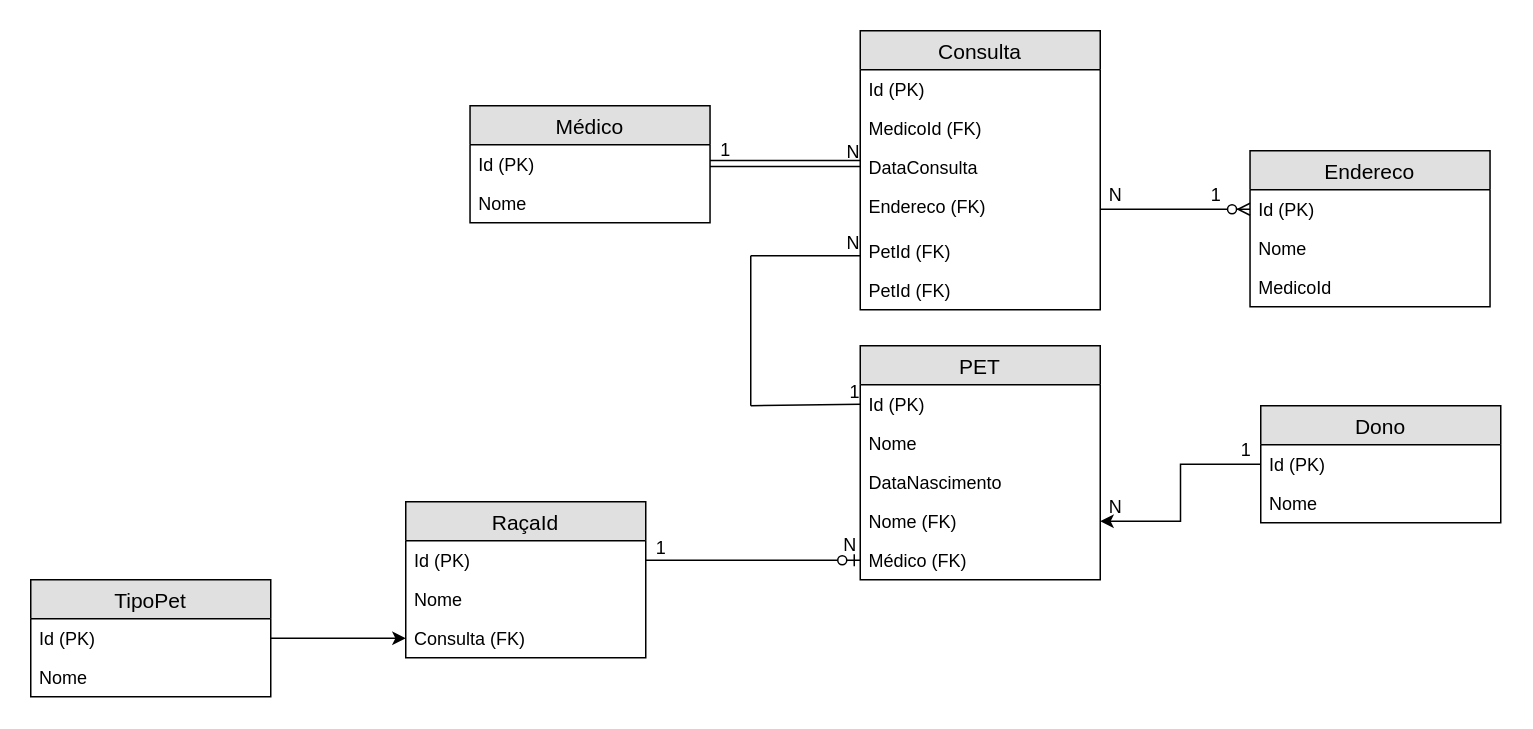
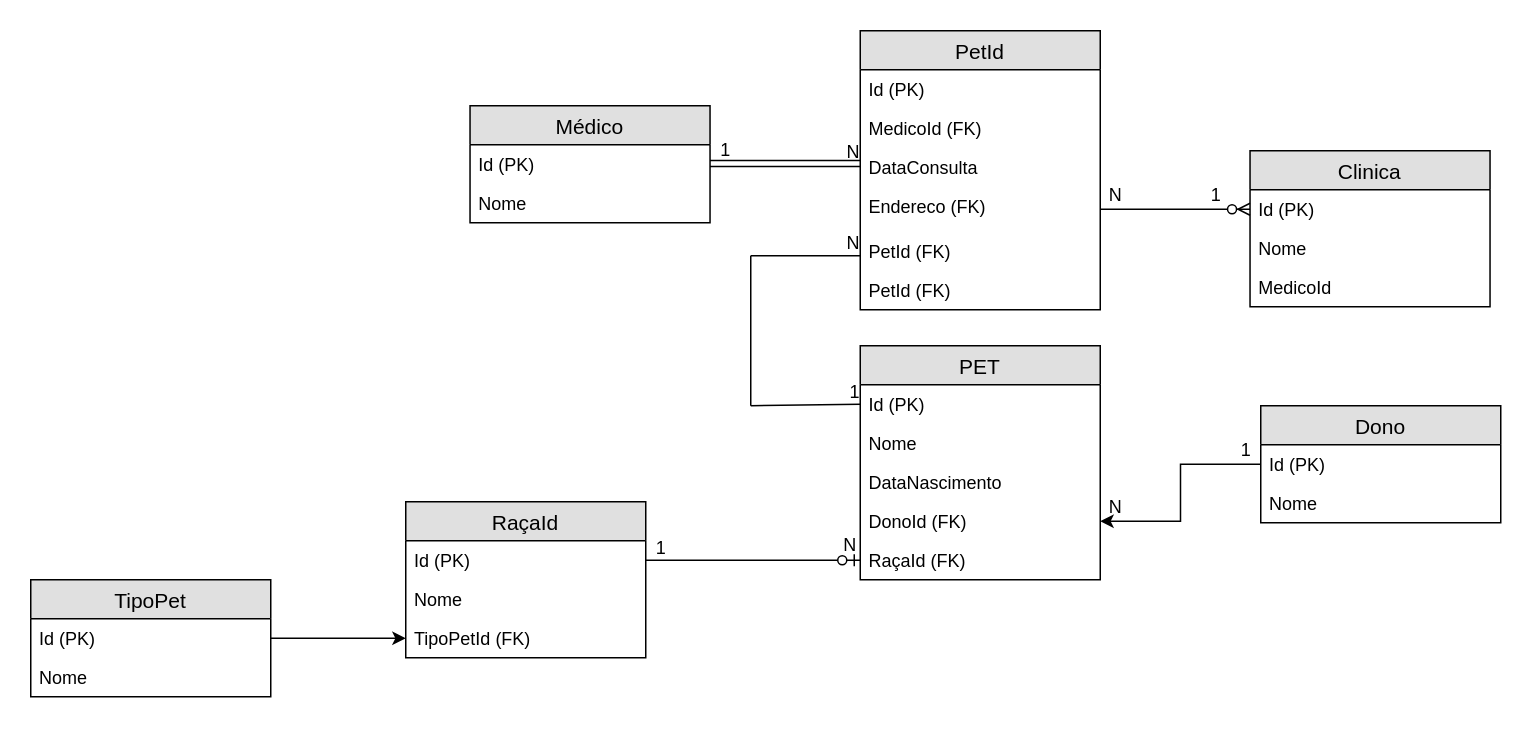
- <mxCell id="2" value="Consulta" style="swimlane;fontStyle=0;childLayout=stackLayout;horizontal=1;startSize=26;fillColor=#e0e0e0;horizontalStack=0;resizeParent=1;resizeParentMax=0;resizeLast=0;collapsible=1;marginBottom=0;swimlaneFillColor=#ffffff;align=center;fontSize=14;" vertex="1" parent="1"><mxGeometry x="573" y="20" width="160" height="186" as="geometry" /></mxCell>
+ <mxCell id="2" value="PetId" style="swimlane;fontStyle=0;childLayout=stackLayout;horizontal=1;startSize=26;fillColor=#e0e0e0;horizontalStack=0;resizeParent=1;resizeParentMax=0;resizeLast=0;collapsible=1;marginBottom=0;swimlaneFillColor=#ffffff;align=center;fontSize=14;" vertex="1" parent="1"><mxGeometry x="573" y="20" width="160" height="186" as="geometry" /></mxCell>
- <mxCell id="28" value="Endereco" style="swimlane;fontStyle=0;childLayout=stackLayout;horizontal=1;startSize=26;fillColor=#e0e0e0;horizontalStack=0;resizeParent=1;resizeParentMax=0;resizeLast=0;collapsible=1;marginBottom=0;swimlaneFillColor=#ffffff;align=center;fontSize=14;" vertex="1" parent="1"><mxGeometry x="832.86" y="100" width="160" height="104" as="geometry" /></mxCell>
+ <mxCell id="28" value="Clinica" style="swimlane;fontStyle=0;childLayout=stackLayout;horizontal=1;startSize=26;fillColor=#e0e0e0;horizontalStack=0;resizeParent=1;resizeParentMax=0;resizeLast=0;collapsible=1;marginBottom=0;swimlaneFillColor=#ffffff;align=center;fontSize=14;" vertex="1" parent="1"><mxGeometry x="832.86" y="100" width="160" height="104" as="geometry" /></mxCell>
- <mxCell id="16" value="Nome (FK)" style="text;strokeColor=none;fillColor=none;spacingLeft=4;spacingRight=4;overflow=hidden;rotatable=0;points=[[0,0.5],[1,0.5]];portConstraint=eastwest;fontSize=12;" vertex="1" parent="12"><mxGeometry y="104" width="160" height="26" as="geometry" /></mxCell>
+ <mxCell id="16" value="DonoId (FK)" style="text;strokeColor=none;fillColor=none;spacingLeft=4;spacingRight=4;overflow=hidden;rotatable=0;points=[[0,0.5],[1,0.5]];portConstraint=eastwest;fontSize=12;" vertex="1" parent="12"><mxGeometry y="104" width="160" height="26" as="geometry" /></mxCell>
- <mxCell id="17" value="Médico (FK)" style="text;strokeColor=none;fillColor=none;spacingLeft=4;spacingRight=4;overflow=hidden;rotatable=0;points=[[0,0.5],[1,0.5]];portConstraint=eastwest;fontSize=12;" vertex="1" parent="12"><mxGeometry y="130" width="160" height="26" as="geometry" /></mxCell>
+ <mxCell id="17" value="RaçaId (FK)" style="text;strokeColor=none;fillColor=none;spacingLeft=4;spacingRight=4;overflow=hidden;rotatable=0;points=[[0,0.5],[1,0.5]];portConstraint=eastwest;fontSize=12;" vertex="1" parent="12"><mxGeometry y="130" width="160" height="26" as="geometry" /></mxCell>
- <mxCell id="24" value="Consulta (FK)" style="text;strokeColor=none;fillColor=none;spacingLeft=4;spacingRight=4;overflow=hidden;rotatable=0;points=[[0,0.5],[1,0.5]];portConstraint=eastwest;fontSize=12;" vertex="1" parent="21"><mxGeometry y="78" width="160" height="26" as="geometry" /></mxCell>
+ <mxCell id="24" value="TipoPetId (FK)" style="text;strokeColor=none;fillColor=none;spacingLeft=4;spacingRight=4;overflow=hidden;rotatable=0;points=[[0,0.5],[1,0.5]];portConstraint=eastwest;fontSize=12;" vertex="1" parent="21"><mxGeometry y="78" width="160" height="26" as="geometry" /></mxCell>
